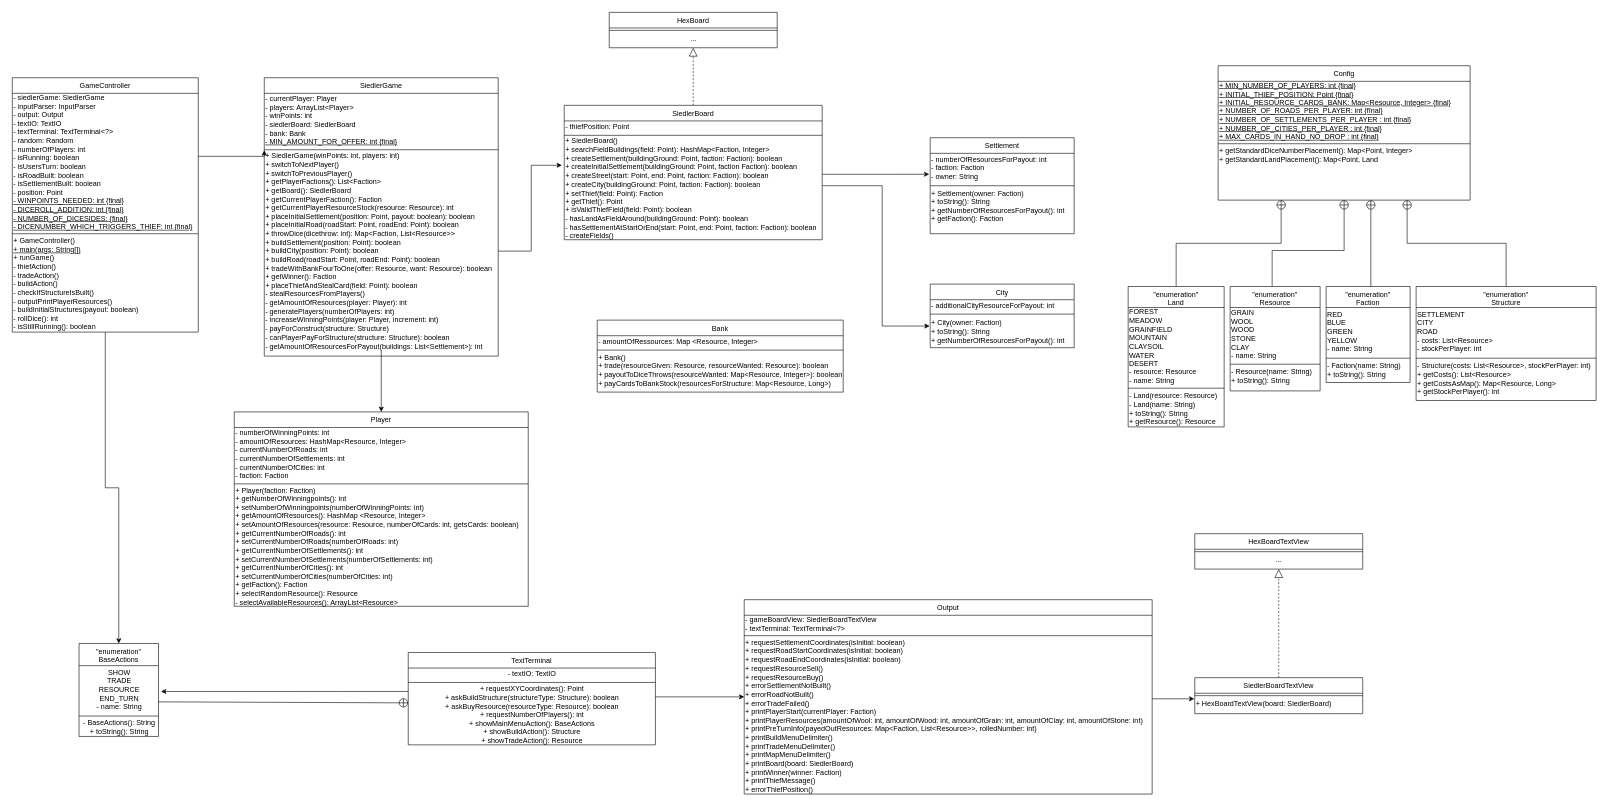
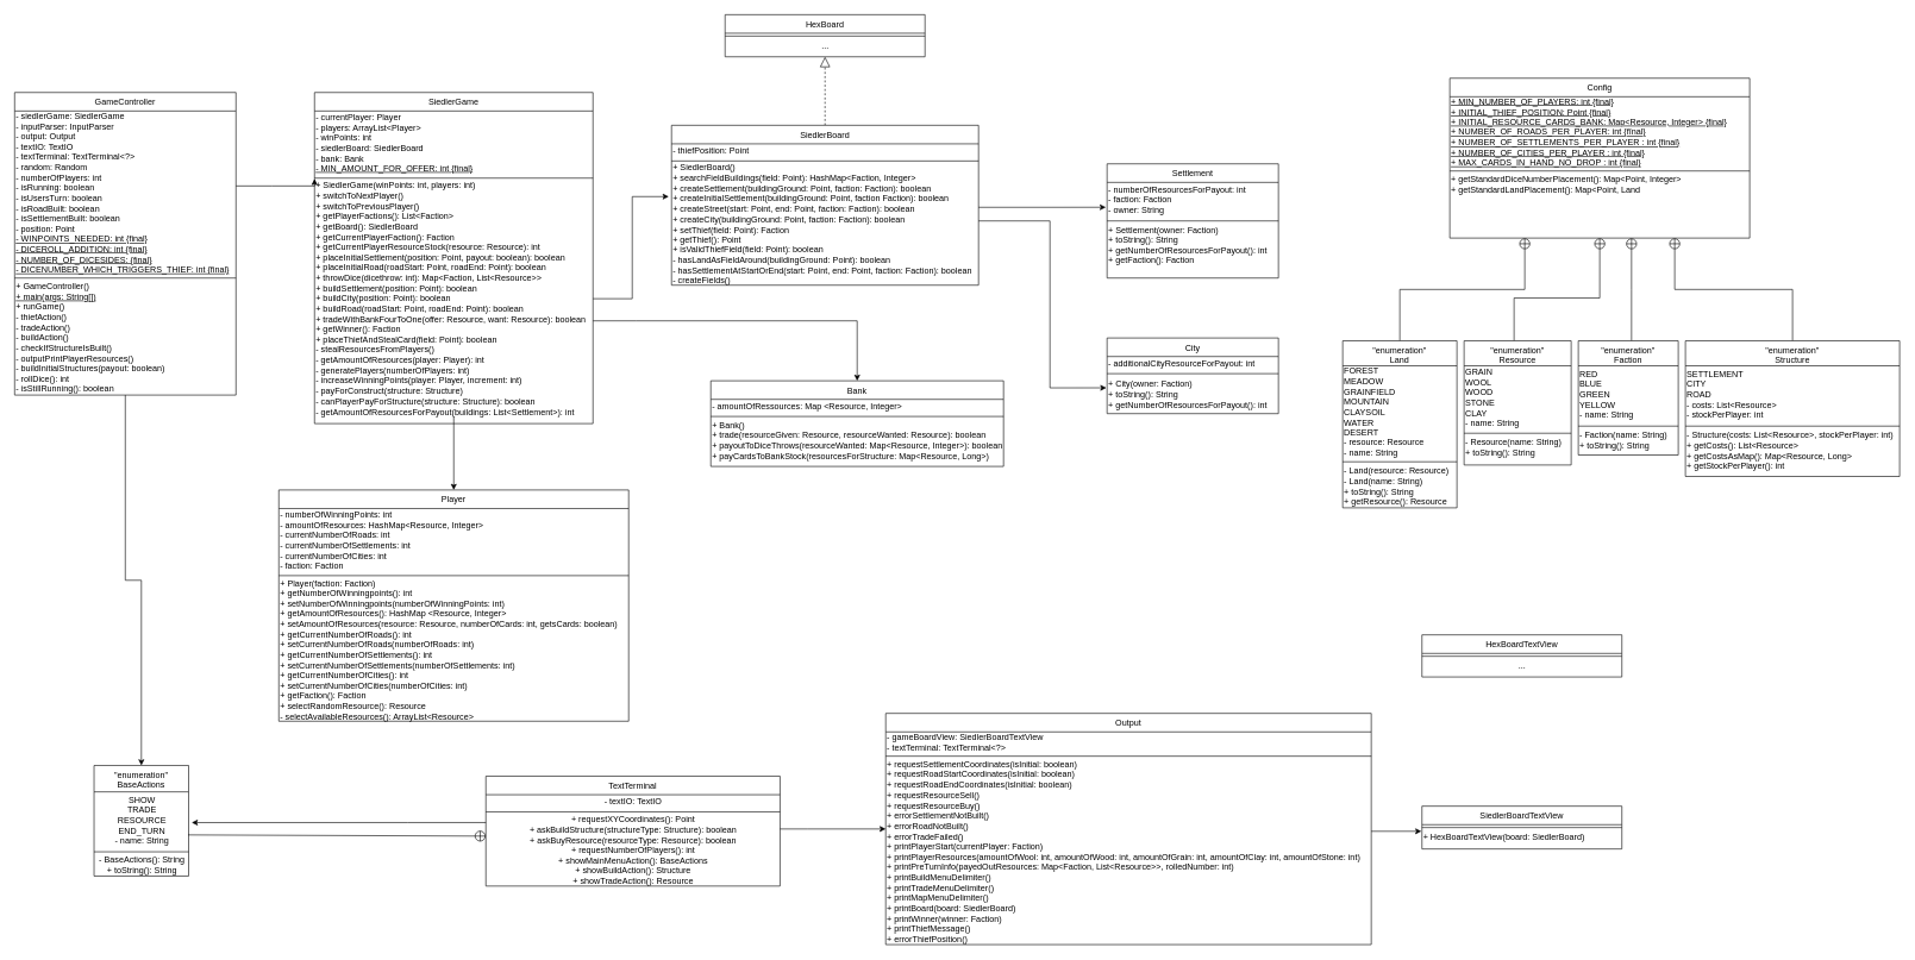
+ <mxCell id="2" style="edgeStyle=orthogonalEdgeStyle;rounded=0;orthogonalLoop=1;jettySize=auto;html=1;entryX=0.5;entryY=0;entryDx=0;entryDy=0;" parent="1" source="5" target="76" edge="1"><mxGeometry relative="1" as="geometry"><Array as="points"><mxPoint x="890" y="449" /><mxPoint x="1304" y="449" /></Array></mxGeometry></mxCell>
- <mxCell id="23" value="" style="endArrow=block;dashed=1;endFill=0;endSize=12;html=1;exitX=0.5;exitY=0;exitDx=0;exitDy=0;entryX=0.5;entryY=1;entryDx=0;entryDy=0;" parent="1" source="25" target="28" edge="1"><mxGeometry width="160" relative="1" as="geometry"><mxPoint x="2110" y="1009" as="sourcePoint" /><mxPoint x="2270" y="1009" as="targetPoint" /></mxGeometry></mxCell>
